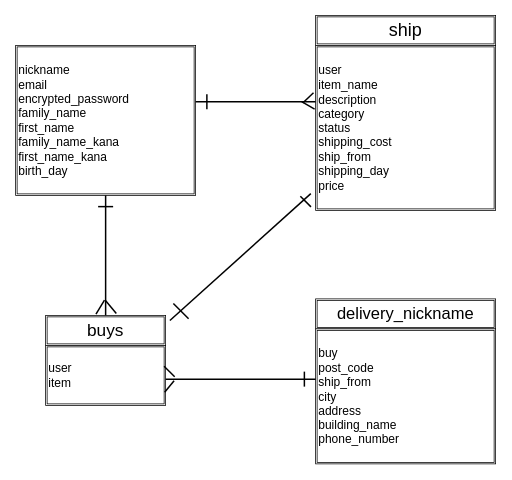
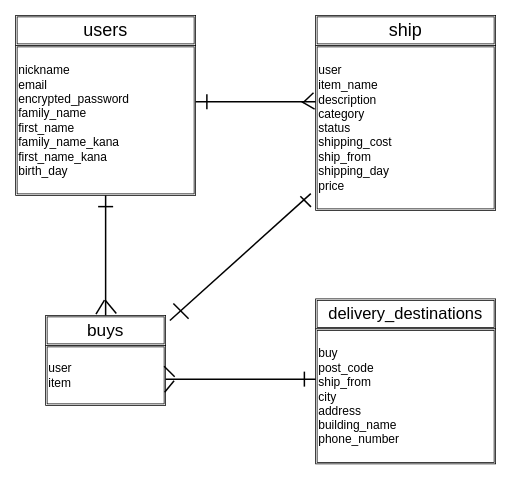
+ <mxCell id="2" value="&lt;font style=&quot;font-size: 24px&quot;&gt;users&lt;/font&gt;" style="shape=ext;double=1;rounded=0;whiteSpace=wrap;html=1;" parent="1" vertex="1"><mxGeometry x="20" y="20" width="240" height="40" as="geometry" /></mxCell>
- <mxCell id="7" value="&lt;font style=&quot;font-size: 22px&quot;&gt;delivery_nickname&lt;/font&gt;" style="shape=ext;double=1;rounded=0;whiteSpace=wrap;html=1;fontSize=16;align=center;" parent="1" vertex="1"><mxGeometry x="420" y="398" width="240" height="40" as="geometry" /></mxCell>
+ <mxCell id="7" value="&lt;font style=&quot;font-size: 22px&quot;&gt;delivery_destinations&lt;/font&gt;" style="shape=ext;double=1;rounded=0;whiteSpace=wrap;html=1;fontSize=16;align=center;" parent="1" vertex="1"><mxGeometry x="420" y="398" width="240" height="40" as="geometry" /></mxCell>
